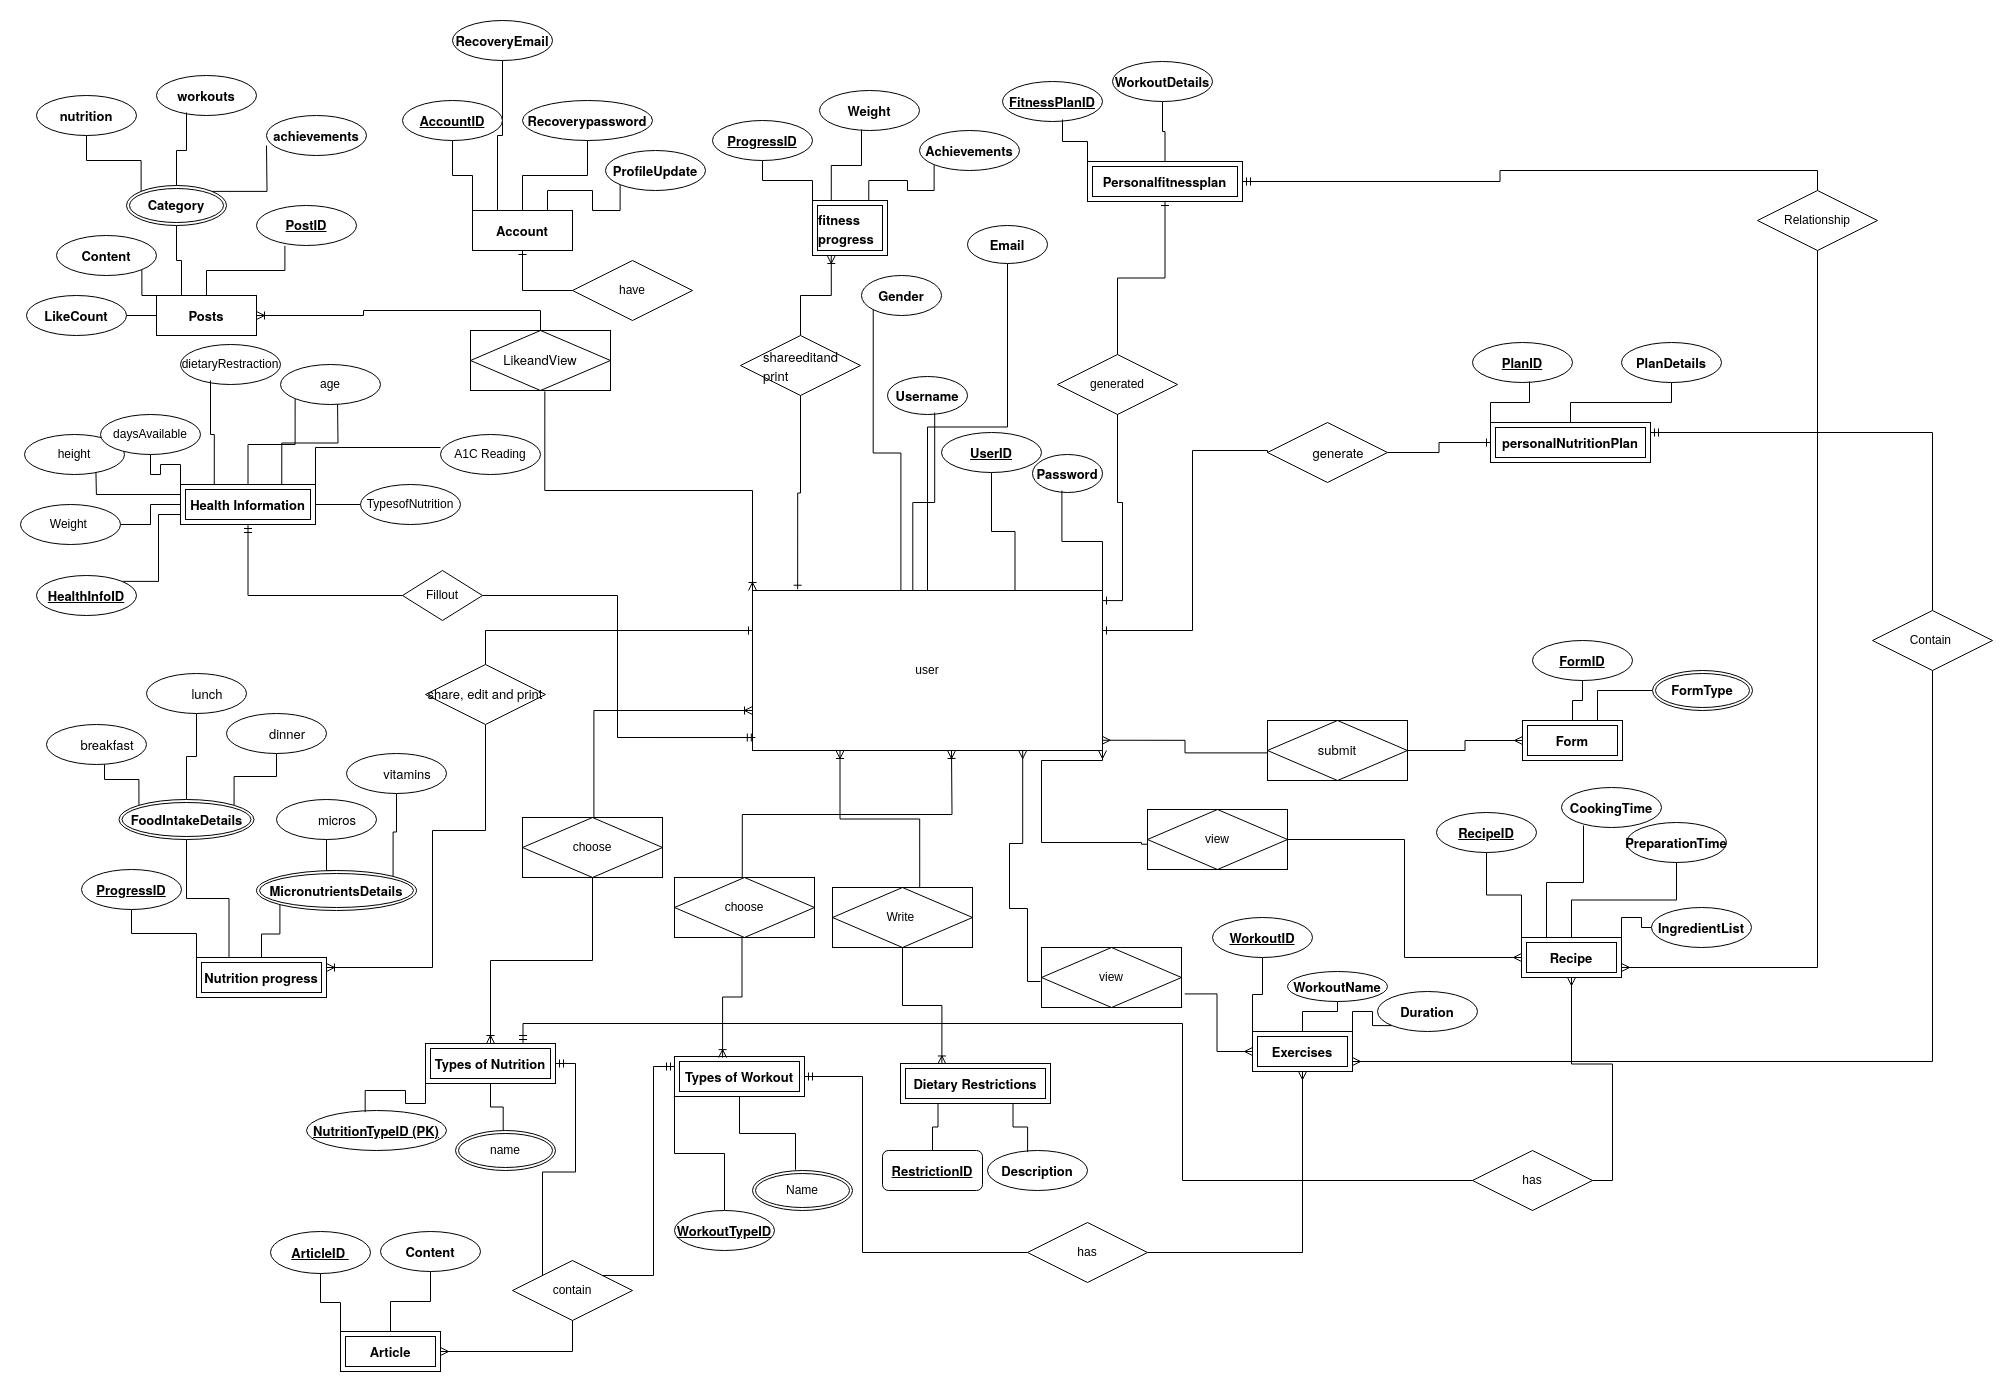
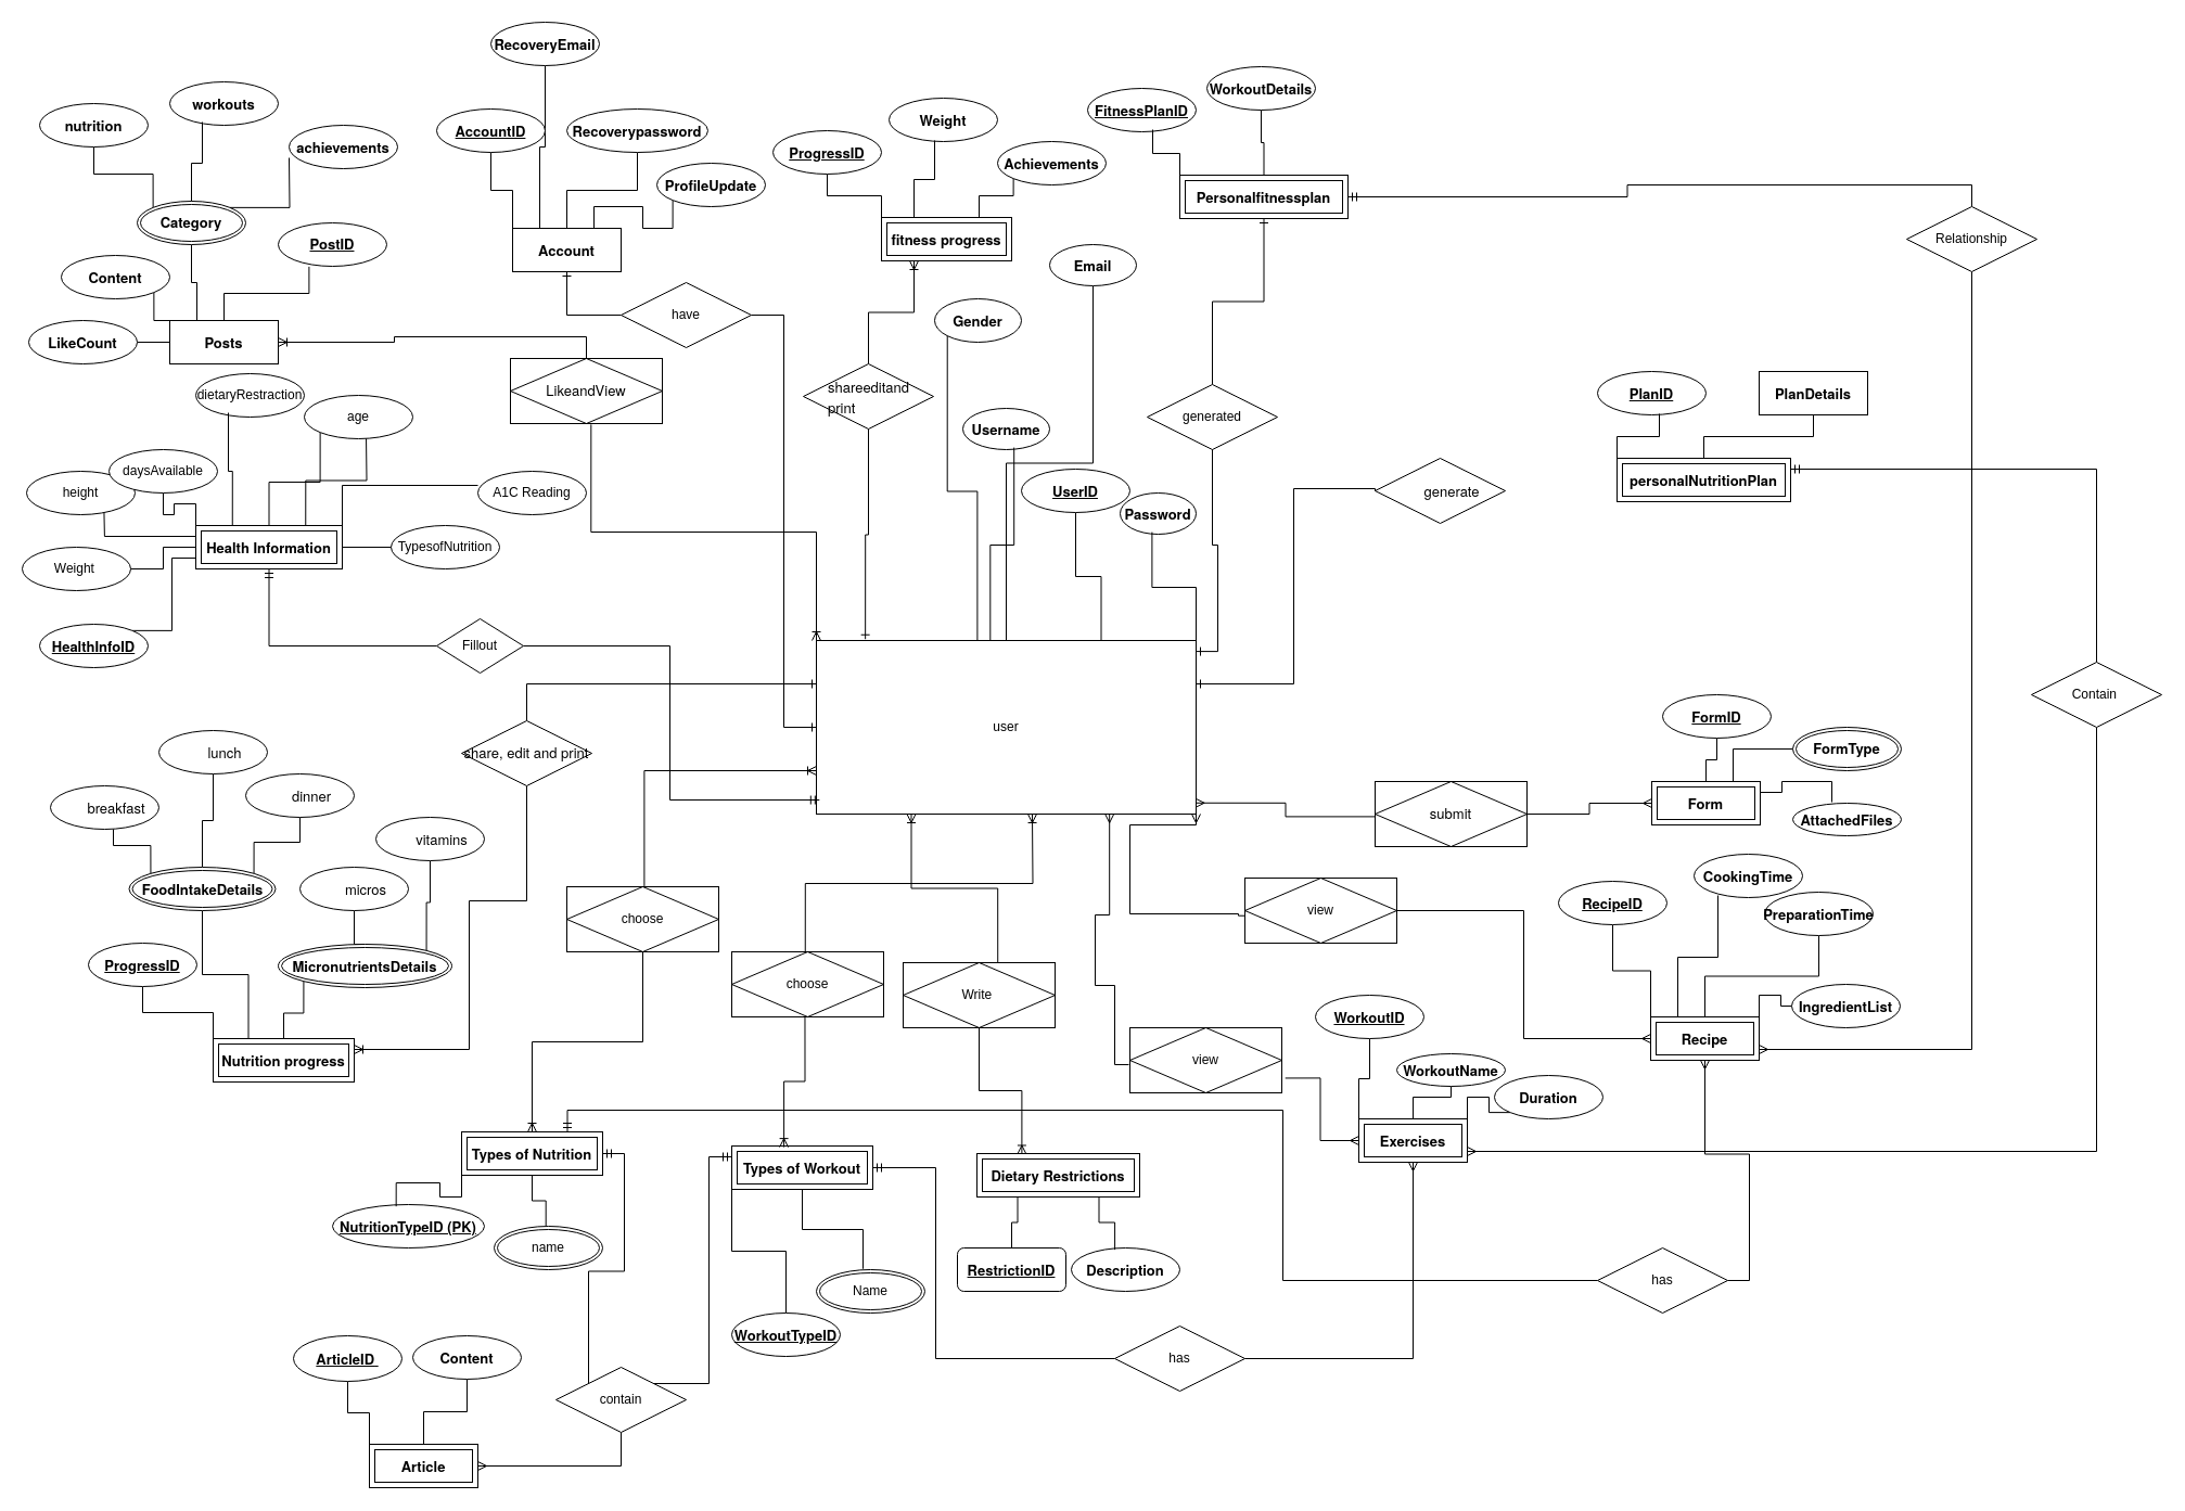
- <mxCell id="110" value="&lt;p style=&quot;margin: 0px; font-variant-numeric: normal; font-variant-east-asian: normal; font-variant-alternates: normal; font-kerning: auto; font-optical-sizing: auto; font-feature-settings: normal; font-variation-settings: normal; font-variant-position: normal; font-stretch: normal; font-size: 13px; line-height: normal; font-family: &amp;quot;Helvetica Neue&amp;quot;; text-align: start;&quot; class=&quot;p1&quot;&gt;&lt;b&gt;fitness progress&lt;/b&gt;&lt;/p&gt;" style="shape=ext;margin=3;double=1;whiteSpace=wrap;html=1;align=center;" parent="1" vertex="1"><mxGeometry x="812" y="200" width="75" height="55" as="geometry" /></mxCell>
+ <mxCell id="110" value="&lt;p style=&quot;margin: 0px; font-variant-numeric: normal; font-variant-east-asian: normal; font-variant-alternates: normal; font-kerning: auto; font-optical-sizing: auto; font-feature-settings: normal; font-variation-settings: normal; font-variant-position: normal; font-stretch: normal; font-size: 13px; line-height: normal; font-family: &amp;quot;Helvetica Neue&amp;quot;; text-align: start;&quot; class=&quot;p1&quot;&gt;&lt;b&gt;fitness progress&lt;/b&gt;&lt;/p&gt;" style="shape=ext;margin=3;double=1;whiteSpace=wrap;html=1;align=center;" parent="1" vertex="1"><mxGeometry x="812" y="200" width="120" height="40" as="geometry" /></mxCell>
- <mxCell id="57" value="&lt;p style=&quot;margin: 0px; font-variant-numeric: normal; font-variant-east-asian: normal; font-variant-alternates: normal; font-kerning: auto; font-optical-sizing: auto; font-feature-settings: normal; font-variation-settings: normal; font-variant-position: normal; font-stretch: normal; font-size: 13px; line-height: normal; font-family: &amp;quot;Helvetica Neue&amp;quot;; text-align: start;&quot; class=&quot;p1&quot;&gt;&lt;b&gt;PlanDetails&lt;/b&gt;&lt;/p&gt;" style="ellipse;whiteSpace=wrap;html=1;align=center;" parent="1" vertex="1"><mxGeometry x="1621" y="342" width="100" height="40" as="geometry" /></mxCell>
+ <mxCell id="57" value="&lt;p style=&quot;margin: 0px; font-variant-numeric: normal; font-variant-east-asian: normal; font-variant-alternates: normal; font-kerning: auto; font-optical-sizing: auto; font-feature-settings: normal; font-variation-settings: normal; font-variant-position: normal; font-stretch: normal; font-size: 13px; line-height: normal; font-family: &amp;quot;Helvetica Neue&amp;quot;; text-align: start;&quot; class=&quot;p1&quot;&gt;&lt;b&gt;PlanDetails&lt;/b&gt;&lt;/p&gt;" style="whiteSpace=wrap;html=1;align=center;rounded=0;" parent="1" vertex="1"><mxGeometry x="1621" y="342" width="100" height="40" as="geometry" /></mxCell>
- <mxCell id="136" style="edgeStyle=orthogonalEdgeStyle;rounded=0;orthogonalLoop=1;jettySize=auto;html=1;exitX=1;exitY=0.5;exitDx=0;exitDy=0;entryX=0;entryY=0.5;entryDx=0;entryDy=0;endArrow=ERone;endFill=0;" parent="1" source="137" target="56" edge="1"><mxGeometry relative="1" as="geometry" /></mxCell>
+ <mxCell id="125" style="edgeStyle=orthogonalEdgeStyle;rounded=0;orthogonalLoop=1;jettySize=auto;html=1;exitX=1;exitY=0.5;exitDx=0;exitDy=0;entryX=0;entryY=0.5;entryDx=0;entryDy=0;endArrow=ERone;endFill=0;" parent="1" source="126" target="4" edge="1"><mxGeometry relative="1" as="geometry" /></mxCell>
+ <mxCell id="74" style="edgeStyle=orthogonalEdgeStyle;rounded=0;orthogonalLoop=1;jettySize=auto;html=1;exitX=1;exitY=0.25;exitDx=0;exitDy=0;entryX=0.36;entryY=-0.033;entryDx=0;entryDy=0;entryPerimeter=0;endArrow=none;endFill=0;" parent="1" source="71" target="73" edge="1"><mxGeometry relative="1" as="geometry" /></mxCell>
+ <mxCell id="73" value="&lt;p style=&quot;margin: 0px; font-variant-numeric: normal; font-variant-east-asian: normal; font-variant-alternates: normal; font-kerning: auto; font-optical-sizing: auto; font-feature-settings: normal; font-variation-settings: normal; font-variant-position: normal; font-stretch: normal; font-size: 13px; line-height: normal; font-family: &amp;quot;Helvetica Neue&amp;quot;; text-align: start;&quot; class=&quot;p1&quot;&gt;&lt;b&gt;AttachedFiles&lt;/b&gt;&lt;/p&gt;" style="ellipse;whiteSpace=wrap;html=1;align=center;" parent="1" vertex="1"><mxGeometry x="1652" y="740" width="100" height="30" as="geometry" /></mxCell>
